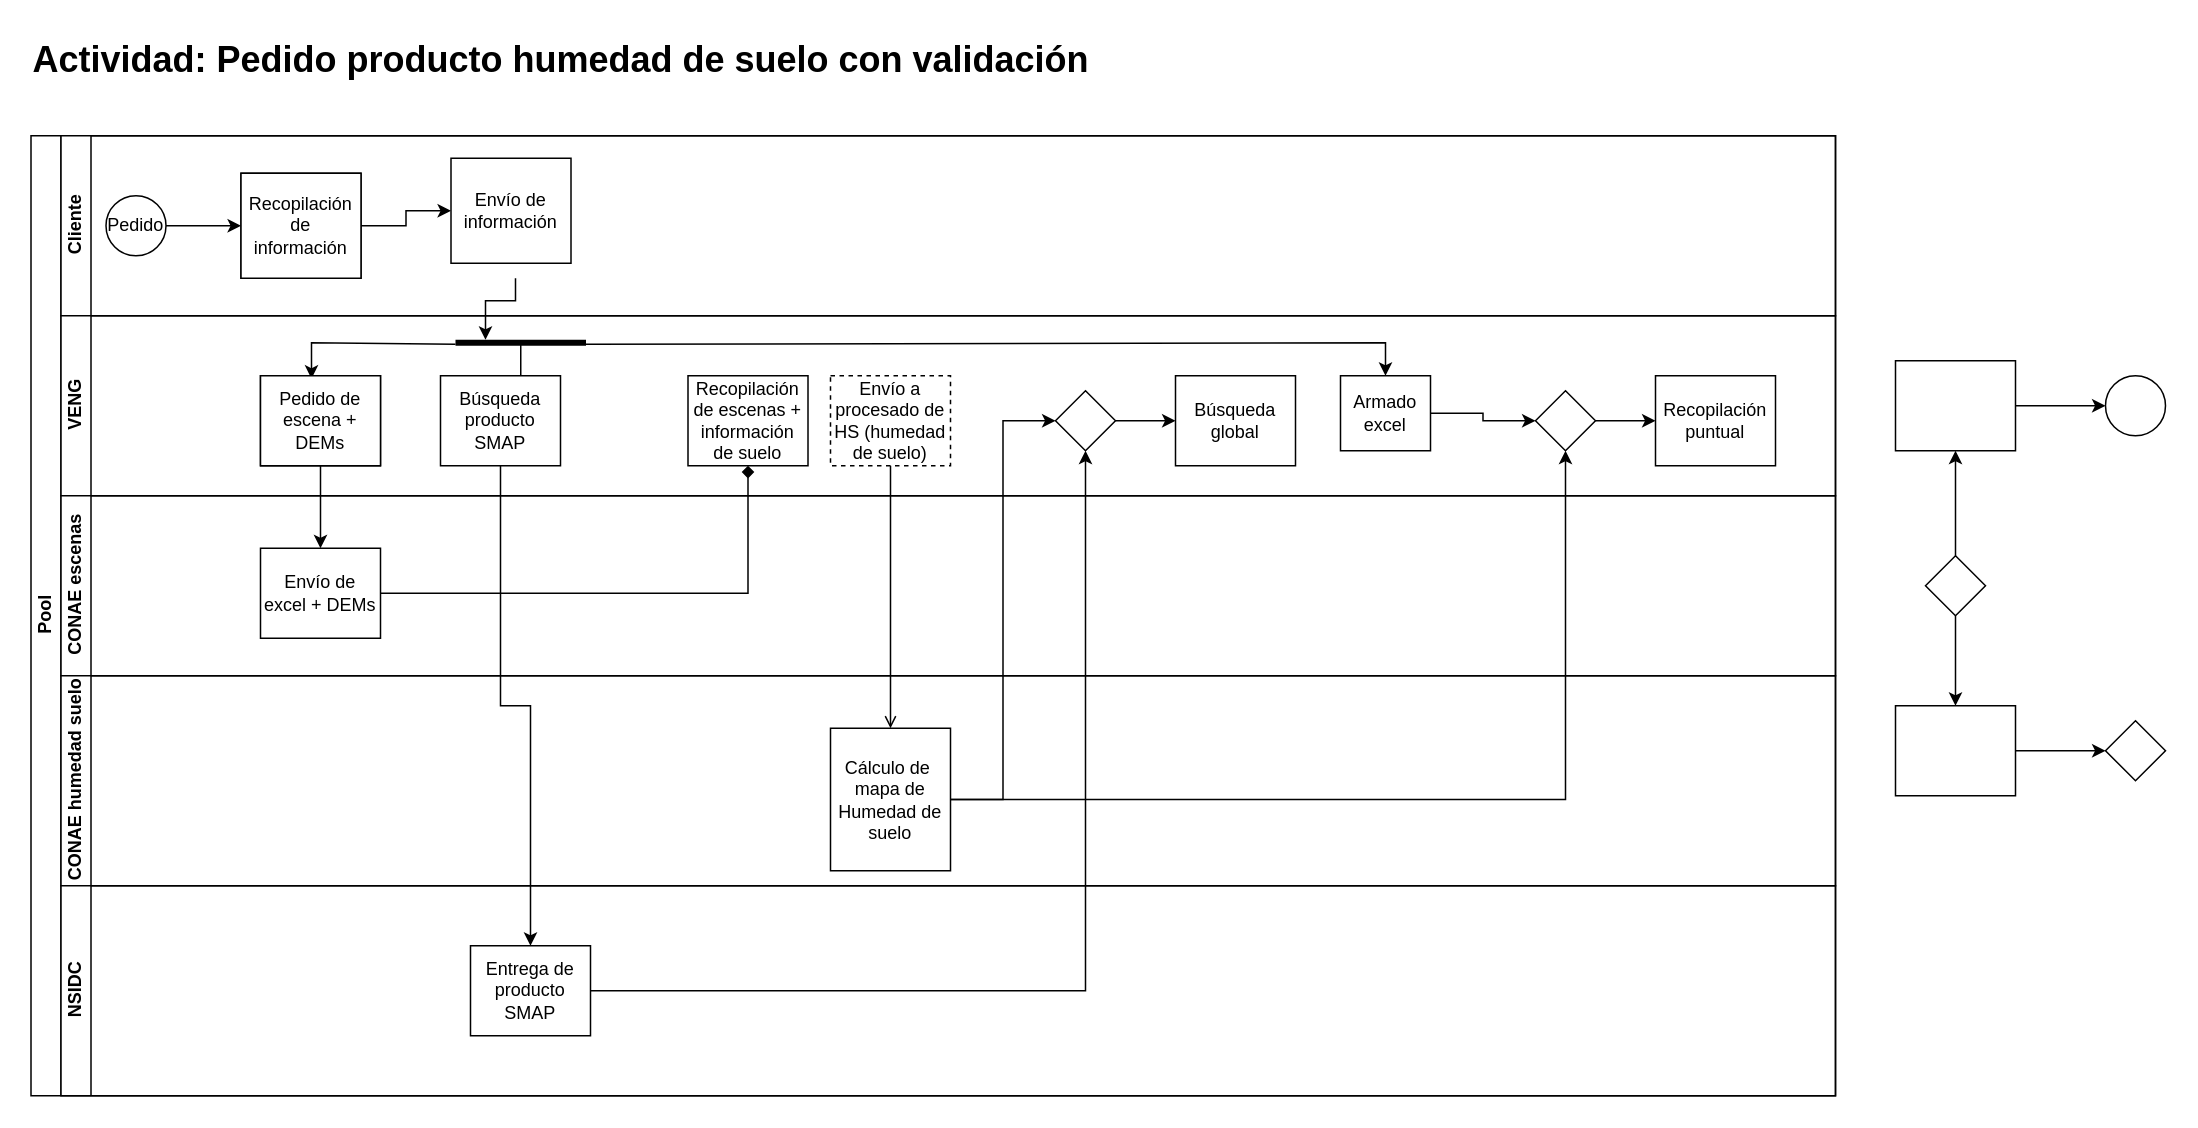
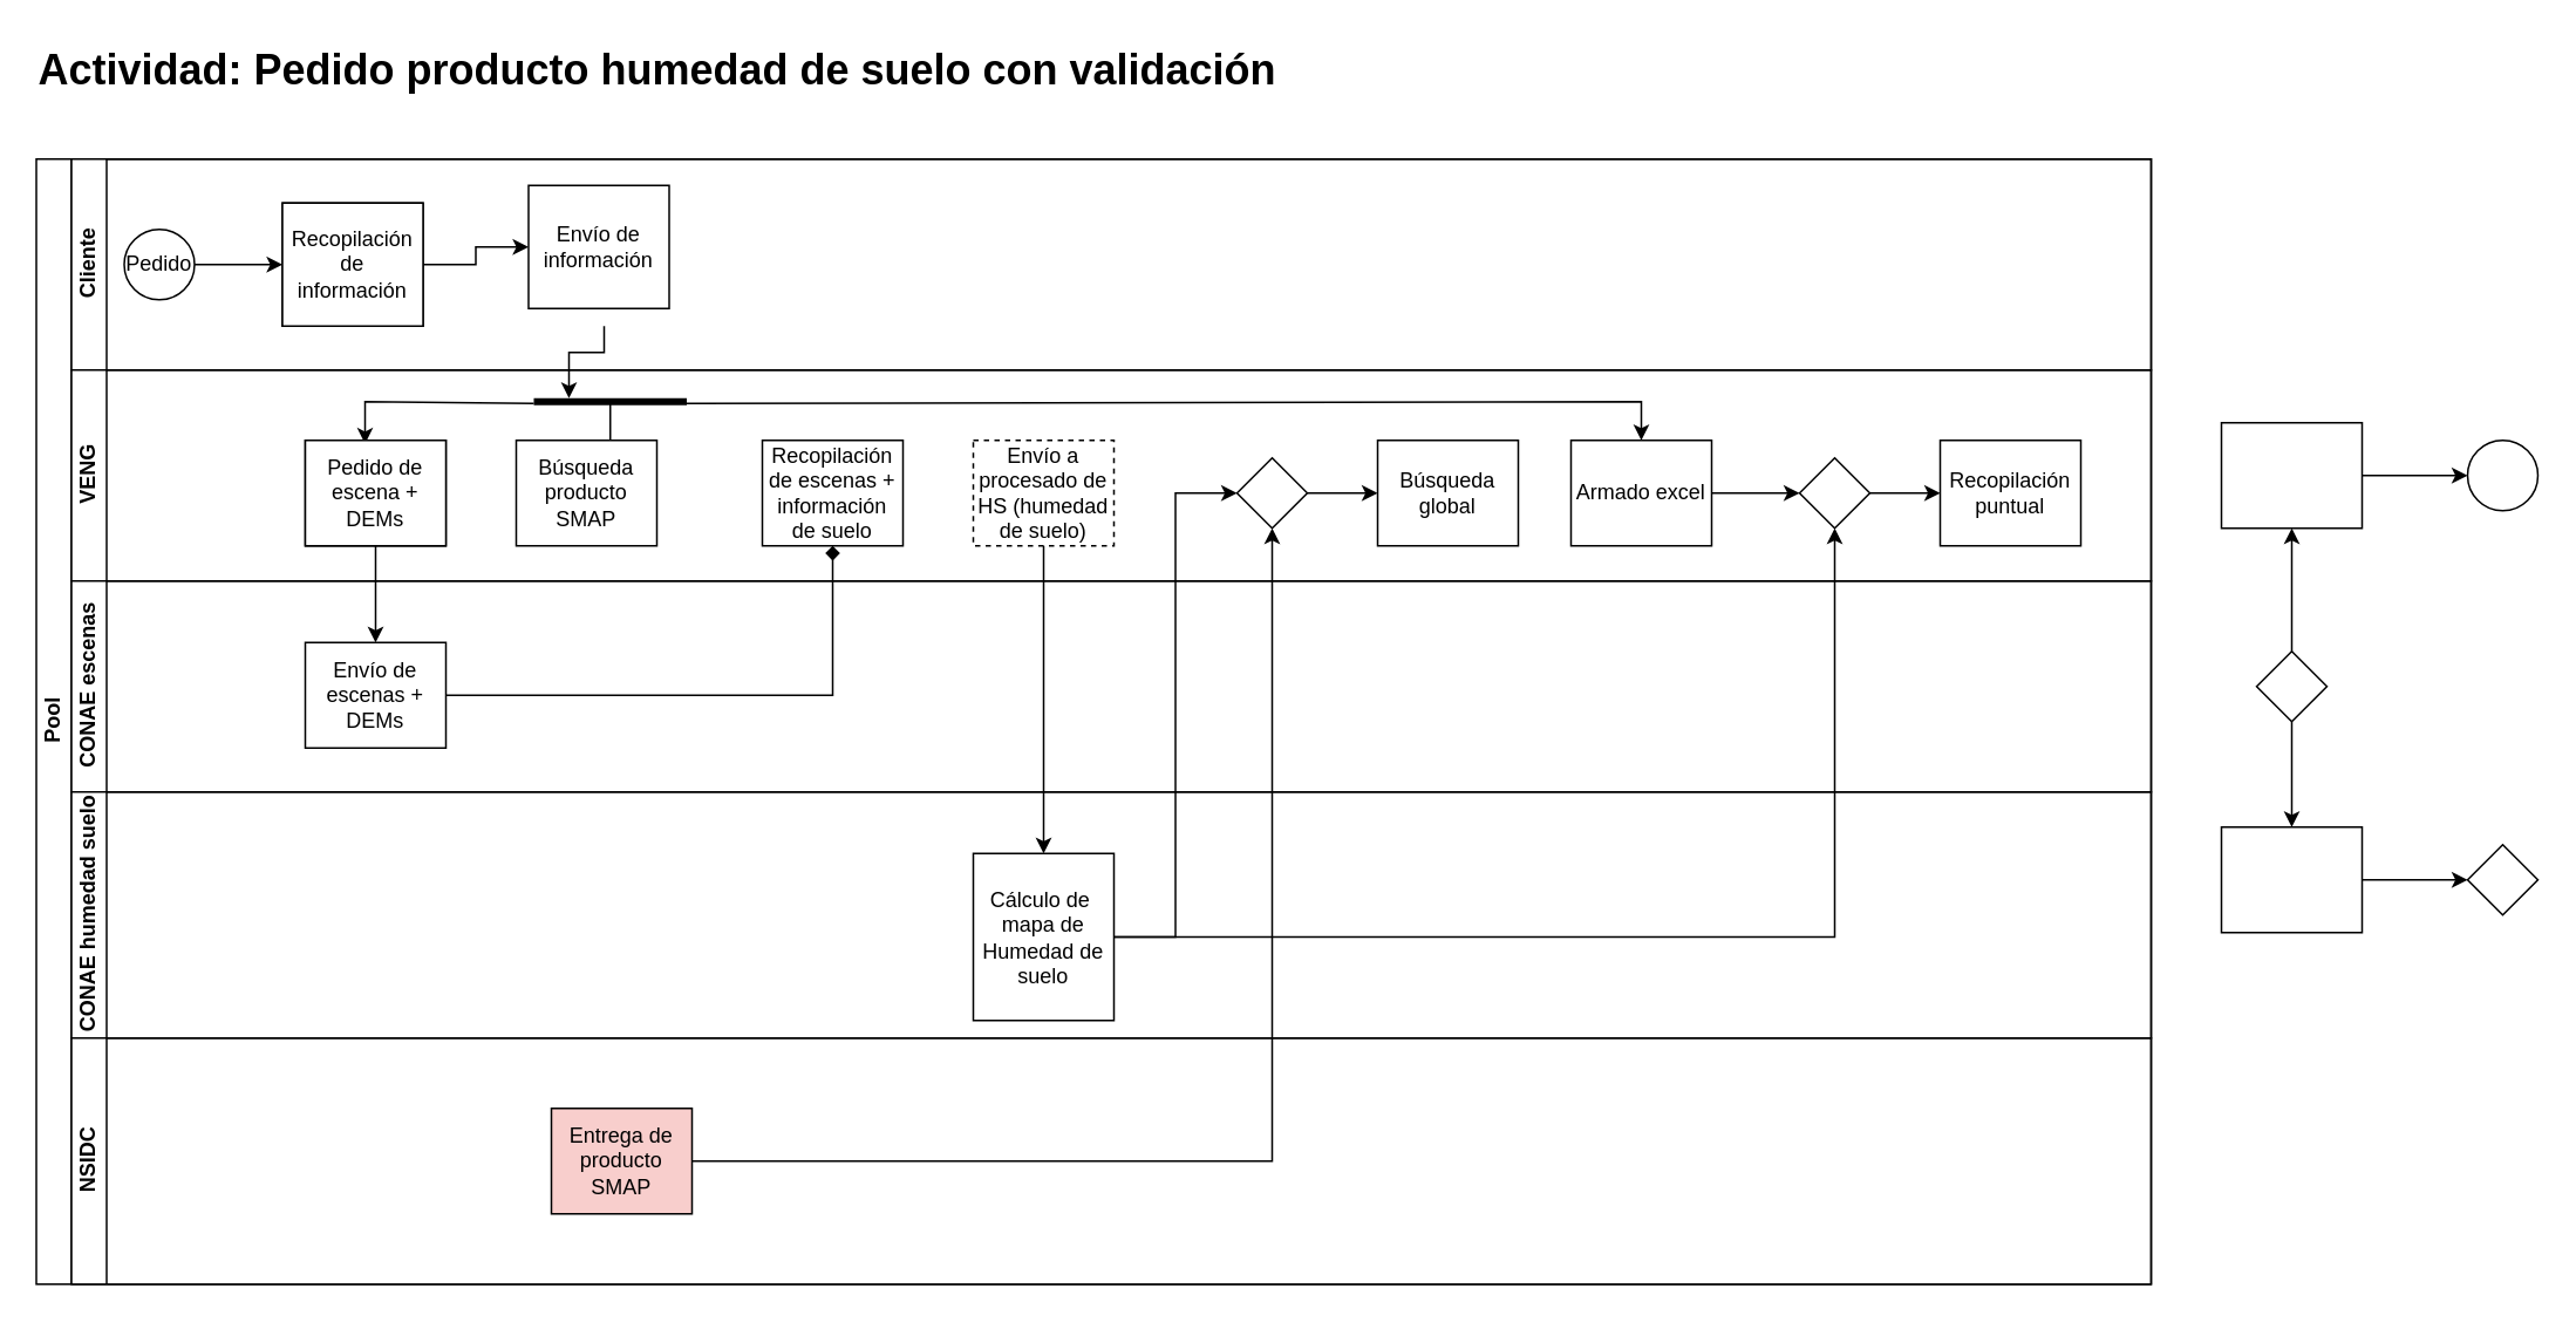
- <mxCell id="21" value="Armado excel" style="rounded=0;whiteSpace=wrap;html=1;fontFamily=Helvetica;fontSize=12;fontColor=#000000;align=center;" vertex="1" parent="8"><mxGeometry x="853" y="40" width="60" height="50" as="geometry" /></mxCell>
+ <mxCell id="21" value="Armado excel" style="rounded=0;whiteSpace=wrap;html=1;fontFamily=Helvetica;fontSize=12;fontColor=#000000;align=center;" vertex="1" parent="8"><mxGeometry x="853" y="40" width="80" height="60" as="geometry" /></mxCell>
- <mxCell id="15" value="Recopilación de escenas + información de suelo" style="rounded=0;whiteSpace=wrap;html=1;fontFamily=Helvetica;fontSize=12;fontColor=#000000;align=center;" vertex="1" parent="8"><mxGeometry x="418" y="40" width="80" height="60" as="geometry" /></mxCell>
+ <mxCell id="15" value="Recopilación de escenas + información de suelo" style="rounded=0;whiteSpace=wrap;html=1;fontFamily=Helvetica;fontSize=12;fontColor=#000000;align=center;" vertex="1" parent="8"><mxGeometry x="393.0" y="40" width="80" height="60" as="geometry" /></mxCell>
- <mxCell id="26" value="Envío de excel + DEMs" style="rounded=0;whiteSpace=wrap;html=1;fontFamily=Helvetica;fontSize=12;fontColor=#000000;align=center;" vertex="1" parent="25"><mxGeometry x="133.0" y="35" width="80" height="60" as="geometry" /></mxCell>
+ <mxCell id="26" value="Envío de escenas + DEMs" style="rounded=0;whiteSpace=wrap;html=1;fontFamily=Helvetica;fontSize=12;fontColor=#000000;align=center;" vertex="1" parent="25"><mxGeometry x="133.0" y="35" width="80" height="60" as="geometry" /></mxCell>
- <mxCell id="32" style="edgeStyle=orthogonalEdgeStyle;rounded=0;orthogonalLoop=1;jettySize=auto;html=1;" edge="1" parent="2" source="14" target="30"><mxGeometry relative="1" as="geometry" /></mxCell>
- <mxCell id="35" style="edgeStyle=orthogonalEdgeStyle;rounded=0;orthogonalLoop=1;jettySize=auto;html=1;endArrow=open;" edge="1" parent="2" source="16" target="28"><mxGeometry relative="1" as="geometry" /></mxCell>
+ <mxCell id="35" style="edgeStyle=orthogonalEdgeStyle;rounded=0;orthogonalLoop=1;jettySize=auto;html=1;" edge="1" parent="2" source="16" target="28"><mxGeometry relative="1" as="geometry" /></mxCell>
- <mxCell id="30" value="Entrega de producto SMAP" style="rounded=0;whiteSpace=wrap;html=1;fontFamily=Helvetica;fontSize=12;fontColor=#000000;align=center;" vertex="1" parent="29"><mxGeometry x="273" y="40" width="80" height="60" as="geometry" /></mxCell>
+ <mxCell id="30" value="Entrega de producto SMAP" style="rounded=0;whiteSpace=wrap;html=1;fontFamily=Helvetica;fontSize=12;fontColor=#000000;align=center;fillColor=#f8cecc;" vertex="1" parent="29"><mxGeometry x="273" y="40" width="80" height="60" as="geometry" /></mxCell>
